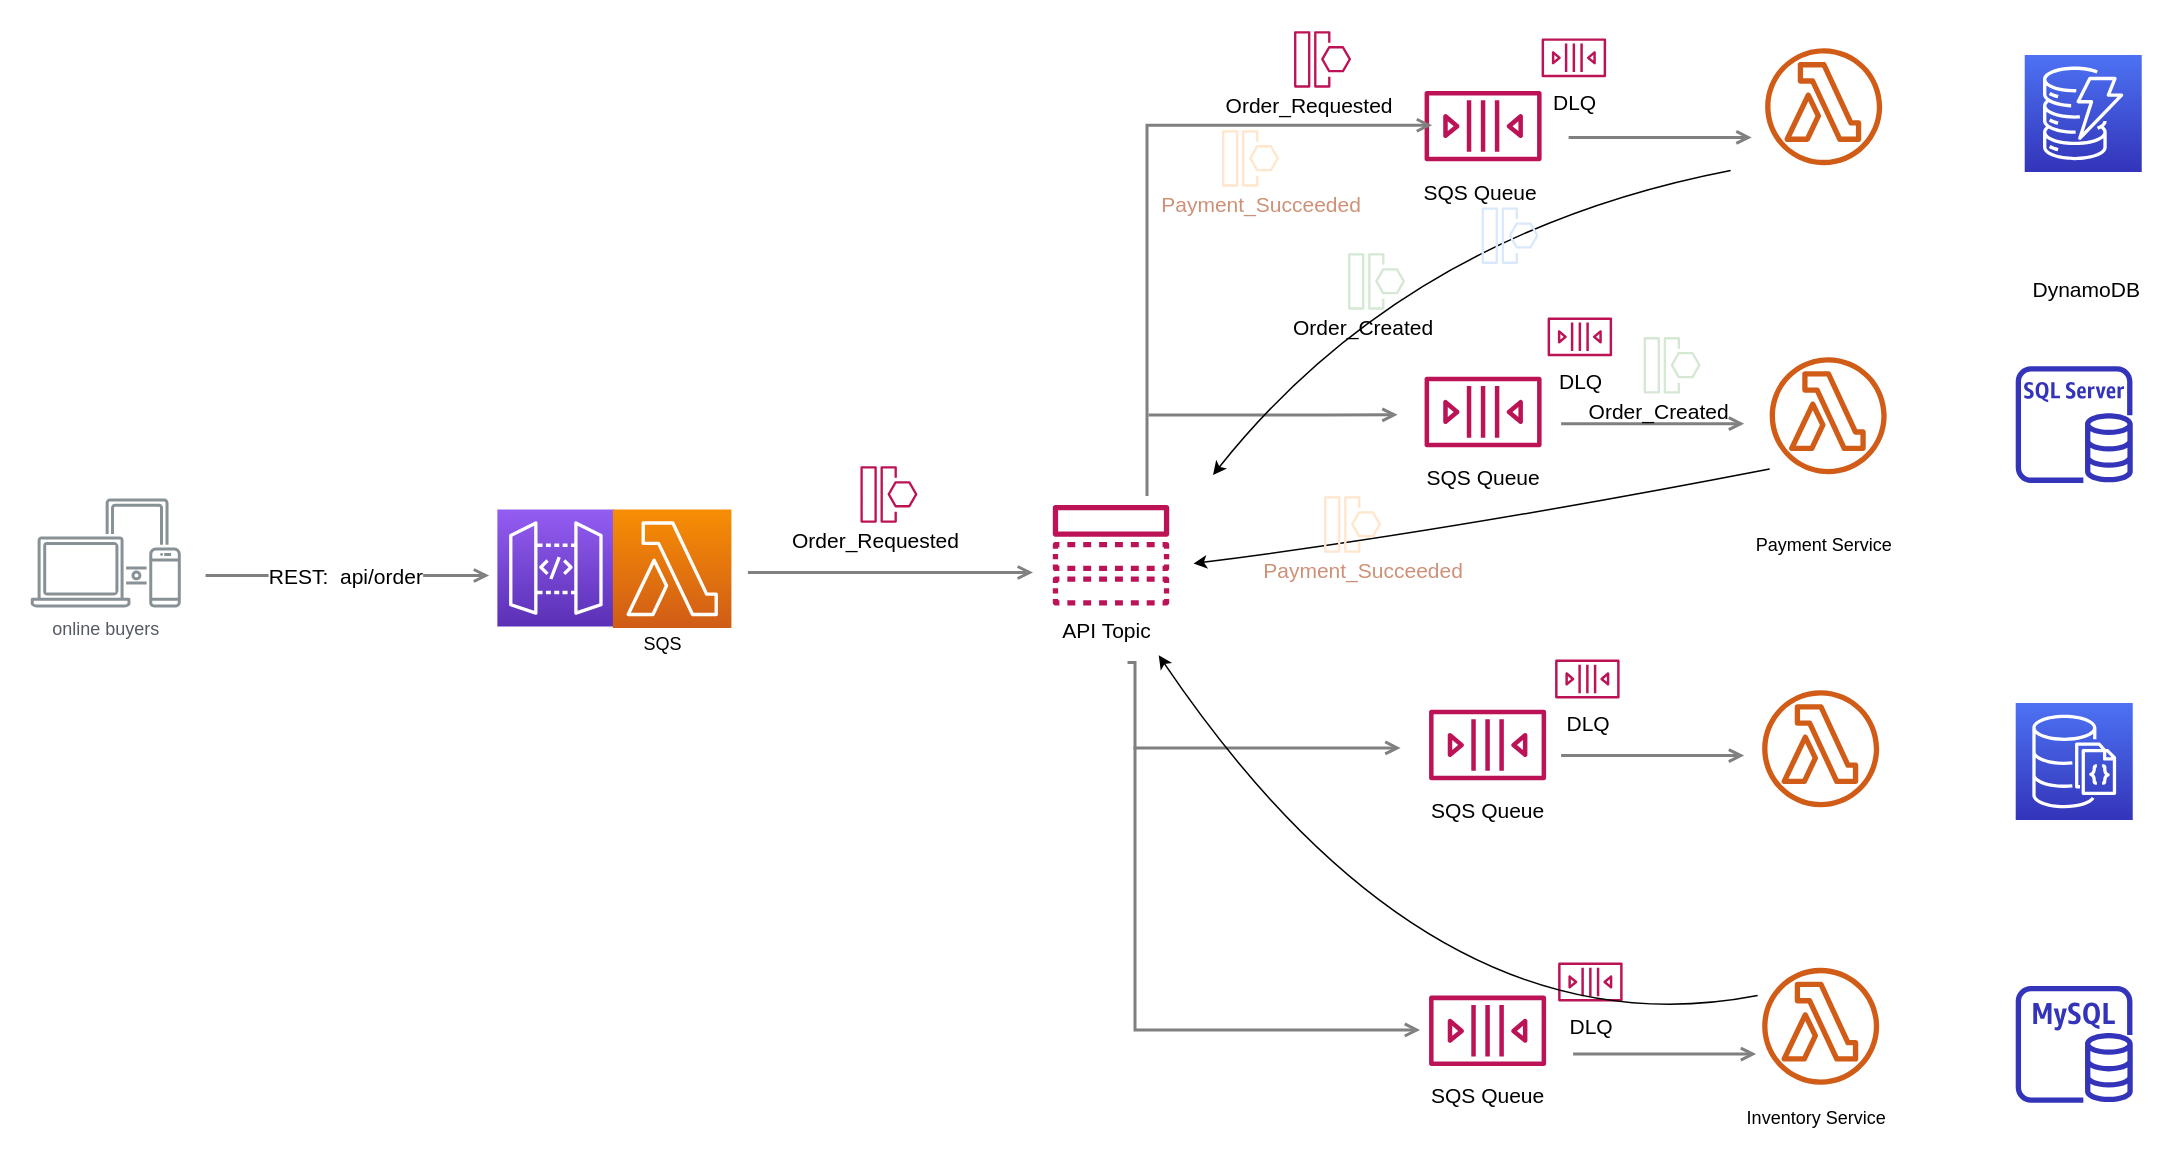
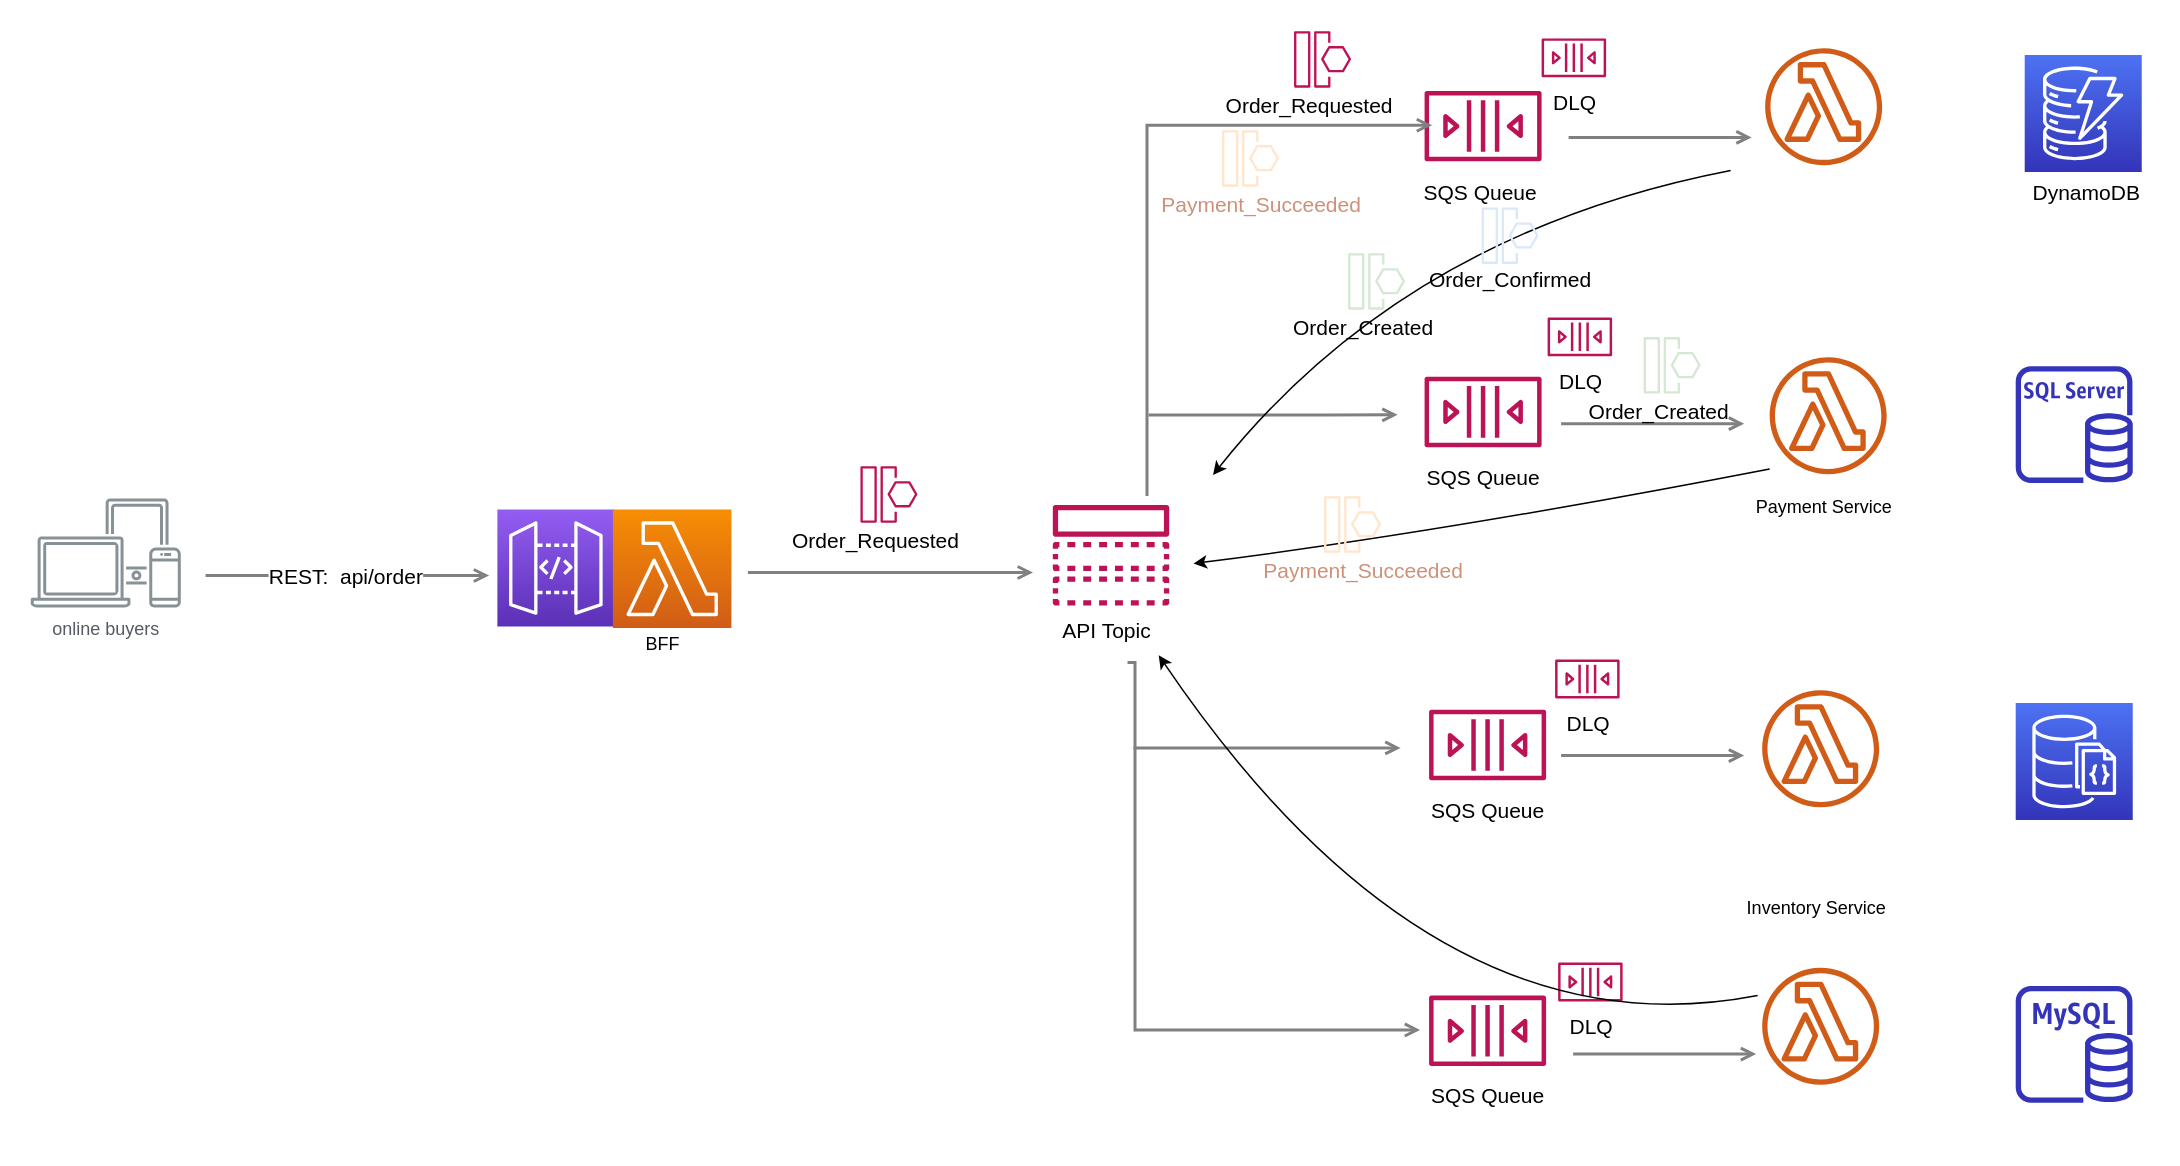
+ <mxCell id="58" value="Order_Confirmed" style="text;html=1;align=center;verticalAlign=middle;resizable=0;points=[];autosize=1;fontSize=14;" parent="1" vertex="1"><mxGeometry x="946" y="175.5" width="120" height="20" as="geometry" /></mxCell>
- <mxCell id="39" value="DynamoDB" style="text;html=1;align=center;verticalAlign=middle;resizable=0;points=[];autosize=1;fontSize=14;" parent="1" vertex="1"><mxGeometry x="1349" y="182.5" width="82" height="21" as="geometry" /></mxCell>
+ <mxCell id="39" value="DynamoDB" style="text;html=1;align=center;verticalAlign=middle;resizable=0;points=[];autosize=1;fontSize=14;" parent="1" vertex="1"><mxGeometry x="1349" y="117.5" width="82" height="21" as="geometry" /></mxCell>
- <mxCell id="9" value="Payment Service" style="text;html=1;align=center;verticalAlign=middle;resizable=0;points=[];autosize=1;" parent="1" vertex="1"><mxGeometry x="1160" y="352.5" width="110" height="20" as="geometry" /></mxCell>
+ <mxCell id="9" value="Payment Service" style="text;html=1;align=center;verticalAlign=middle;resizable=0;points=[];autosize=1;" parent="1" vertex="1"><mxGeometry x="1160" y="327.5" width="110" height="20" as="geometry" /></mxCell>
- <mxCell id="14" value="SQS" style="text;html=1;align=center;verticalAlign=middle;resizable=0;points=[];autosize=1;" parent="1" vertex="1"><mxGeometry x="421" y="419" width="40" height="20" as="geometry" /></mxCell>
+ <mxCell id="14" value="BFF" style="text;html=1;align=center;verticalAlign=middle;resizable=0;points=[];autosize=1;" parent="1" vertex="1"><mxGeometry x="421" y="419" width="40" height="20" as="geometry" /></mxCell>
- <mxCell id="11" value="Inventory Service" style="text;html=1;align=center;verticalAlign=middle;resizable=0;points=[];autosize=1;" parent="1" vertex="1"><mxGeometry x="1155" y="734.5" width="110" height="20" as="geometry" /></mxCell>
+ <mxCell id="11" value="Inventory Service" style="text;html=1;align=center;verticalAlign=middle;resizable=0;points=[];autosize=1;" parent="1" vertex="1"><mxGeometry x="1155" y="594.5" width="110" height="20" as="geometry" /></mxCell>
